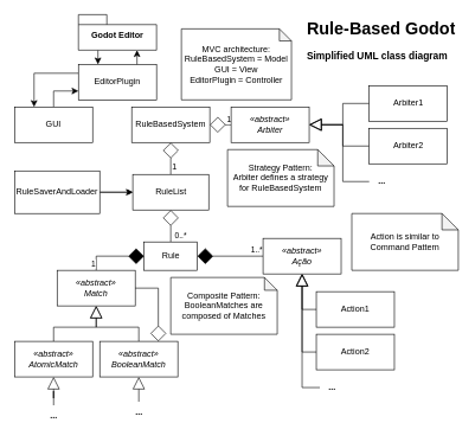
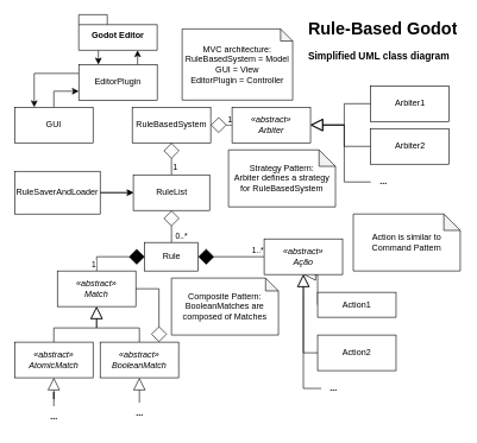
- <mxCell id="42" value="Action1" style="html=1;whiteSpace=wrap;" parent="1" vertex="1"><mxGeometry x="445" y="410" width="110" height="50" as="geometry" /></mxCell>
+ <mxCell id="42" value="Action1" style="html=1;whiteSpace=wrap;" parent="1" vertex="1"><mxGeometry x="445" y="410" width="110" height="35" as="geometry" /></mxCell>
